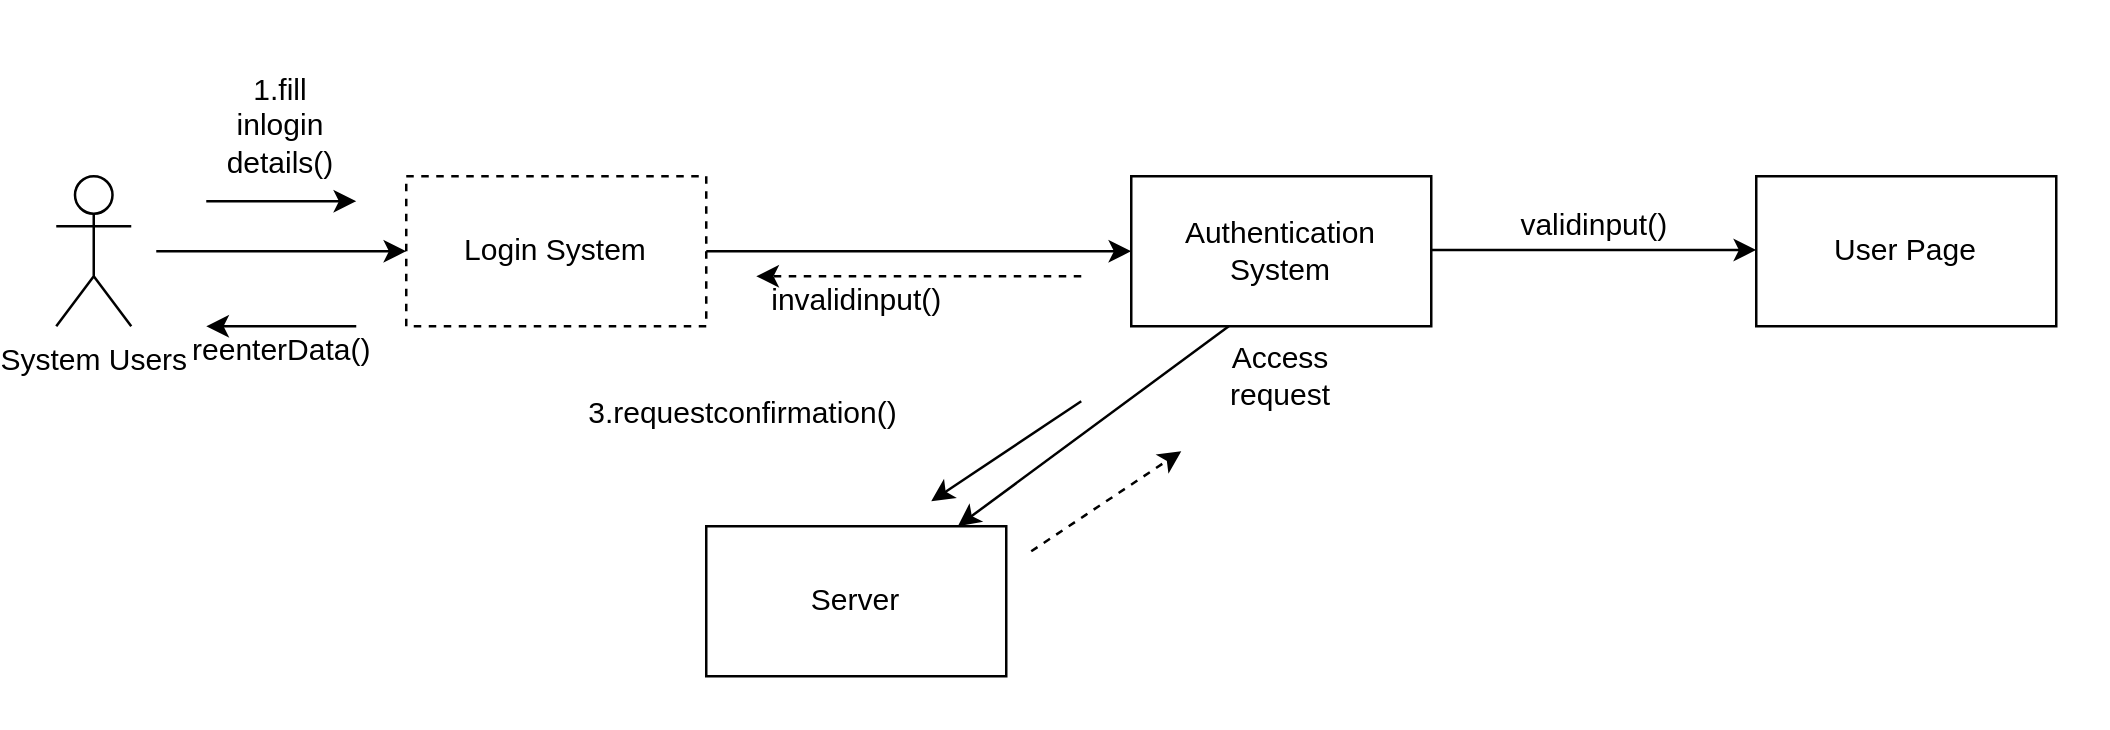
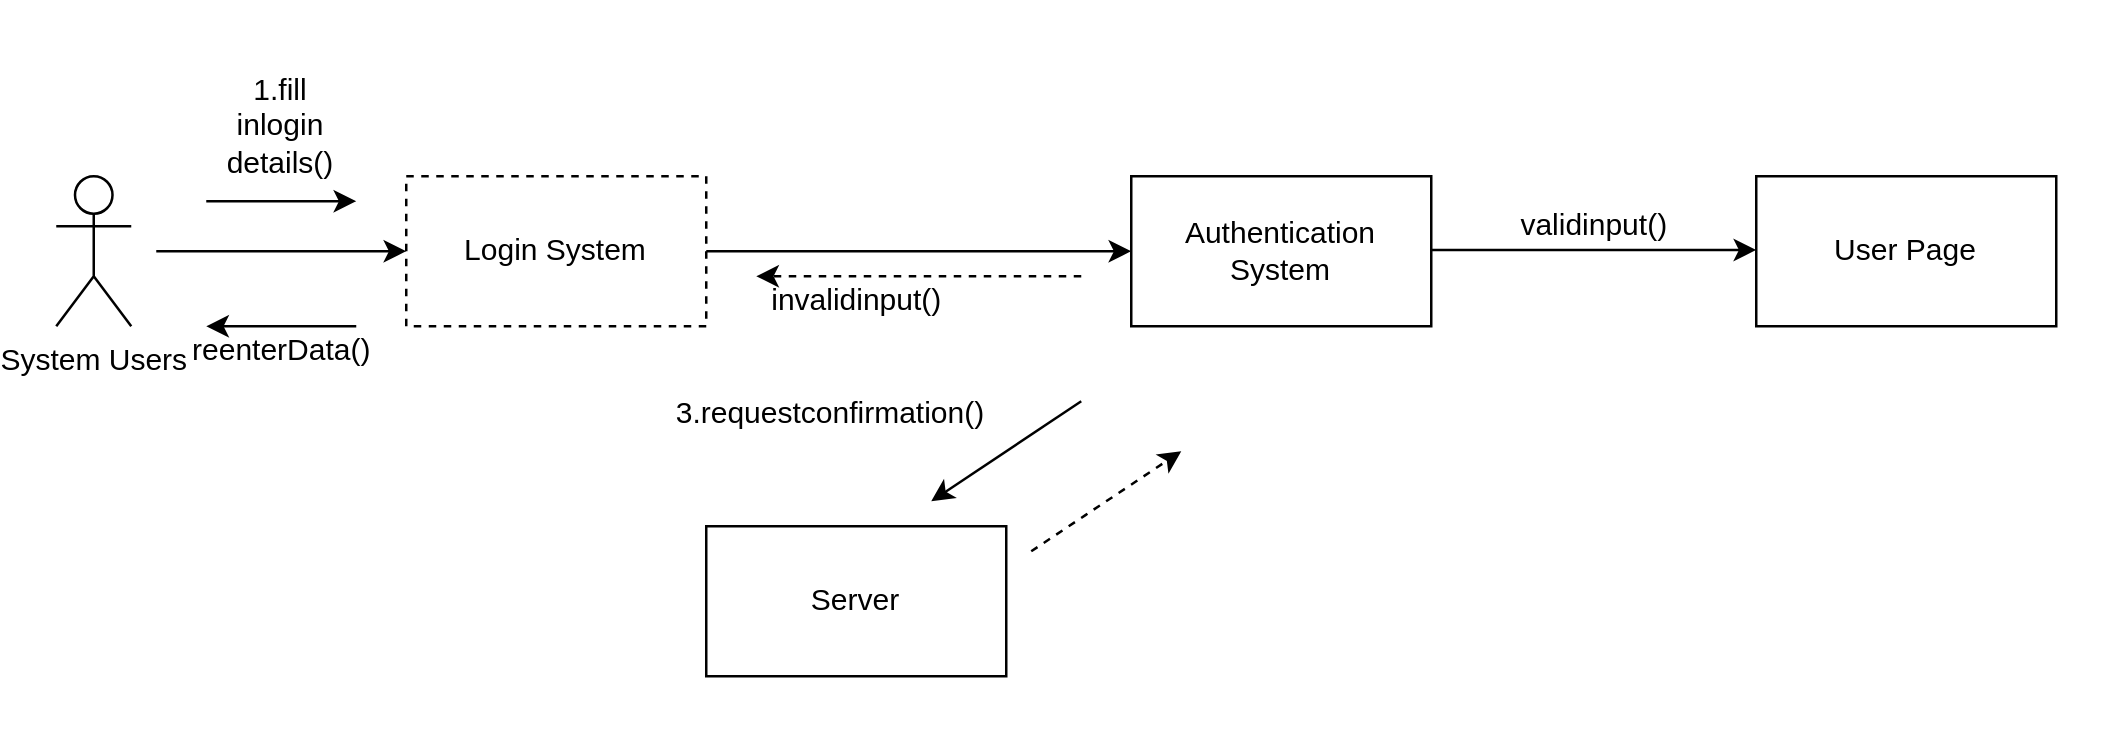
- <mxCell id="8" value="Access request" style="text;html=1;strokeColor=none;fillColor=none;align=center;verticalAlign=middle;whiteSpace=wrap;rounded=0;" vertex="1" parent="1"><mxGeometry x="490" y="140" width="40" height="20" as="geometry" /></mxCell>
- <mxCell id="9" value="3.requestconfirmation()" style="text;html=1;strokeColor=none;fillColor=none;align=center;verticalAlign=middle;whiteSpace=wrap;rounded=0;" vertex="1" parent="1"><mxGeometry x="215" y="150" width="160" height="30" as="geometry" /></mxCell>
+ <mxCell id="9" value="3.requestconfirmation()" style="text;html=1;strokeColor=none;fillColor=none;align=center;verticalAlign=middle;whiteSpace=wrap;rounded=0;" vertex="1" parent="1"><mxGeometry x="250" y="150" width="160" height="30" as="geometry" /></mxCell>
- <mxCell id="6" value="" style="endArrow=classic;html=1;exitX=0.325;exitY=1;exitDx=0;exitDy=0;exitPerimeter=0;" edge="1" parent="1" source="3" target="4"><mxGeometry width="50" height="50" relative="1" as="geometry"><mxPoint x="470" y="160" as="sourcePoint" /><mxPoint x="520" y="110" as="targetPoint" /></mxGeometry></mxCell>
